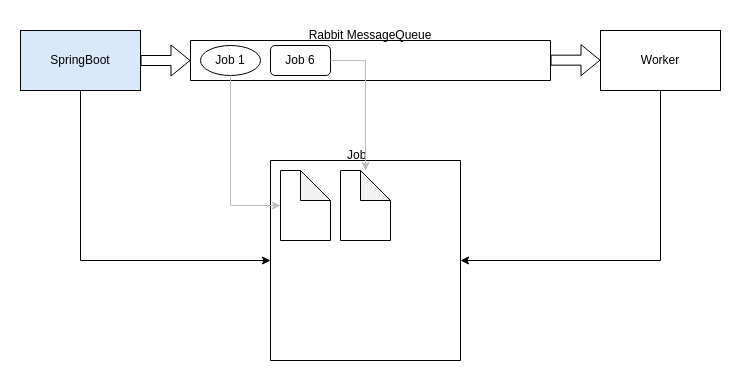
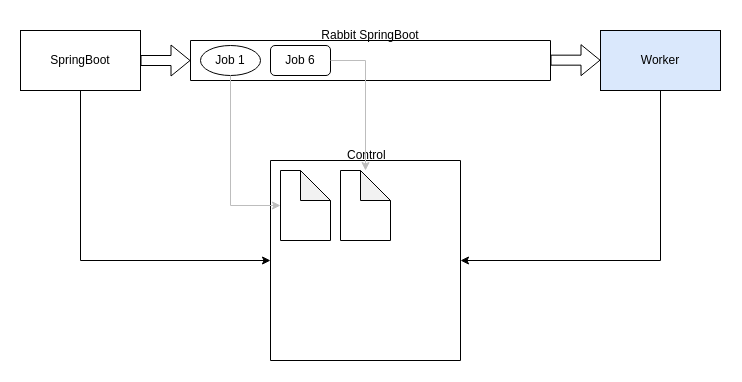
- <mxCell id="16" value="Rabbit MessageQueue" style="text;html=1;align=center;verticalAlign=middle;whiteSpace=wrap;rounded=0;" vertex="1" parent="1"><mxGeometry x="295" y="20" width="150" height="30" as="geometry" /></mxCell>
+ <mxCell id="16" value="Rabbit SpringBoot" style="text;html=1;align=center;verticalAlign=middle;whiteSpace=wrap;rounded=0;" vertex="1" parent="1"><mxGeometry x="295" y="20" width="150" height="30" as="geometry" /></mxCell>
- <mxCell id="15" value="SpringBoot" style="rounded=0;whiteSpace=wrap;html=1;fillColor=#dae8fc;" vertex="1" parent="1"><mxGeometry x="20" y="30" width="120" height="60" as="geometry" /></mxCell>
+ <mxCell id="15" value="SpringBoot" style="rounded=0;whiteSpace=wrap;html=1;" vertex="1" parent="1"><mxGeometry x="20" y="30" width="120" height="60" as="geometry" /></mxCell>
- <mxCell id="13" value="Worker" style="rounded=0;whiteSpace=wrap;html=1;" vertex="1" parent="1"><mxGeometry x="600" y="30" width="120" height="60" as="geometry" /></mxCell>
+ <mxCell id="13" value="Worker" style="rounded=0;whiteSpace=wrap;html=1;fillColor=#dae8fc;" vertex="1" parent="1"><mxGeometry x="600" y="30" width="120" height="60" as="geometry" /></mxCell>
- <mxCell id="8" value="Job" style="text;html=1;align=left;verticalAlign=middle;whiteSpace=wrap;rounded=0;" vertex="1" parent="1"><mxGeometry x="345" y="140" width="40" height="30" as="geometry" /></mxCell>
+ <mxCell id="8" value="Control" style="text;html=1;align=left;verticalAlign=middle;whiteSpace=wrap;rounded=0;" vertex="1" parent="1"><mxGeometry x="345" y="140" width="40" height="30" as="geometry" /></mxCell>
